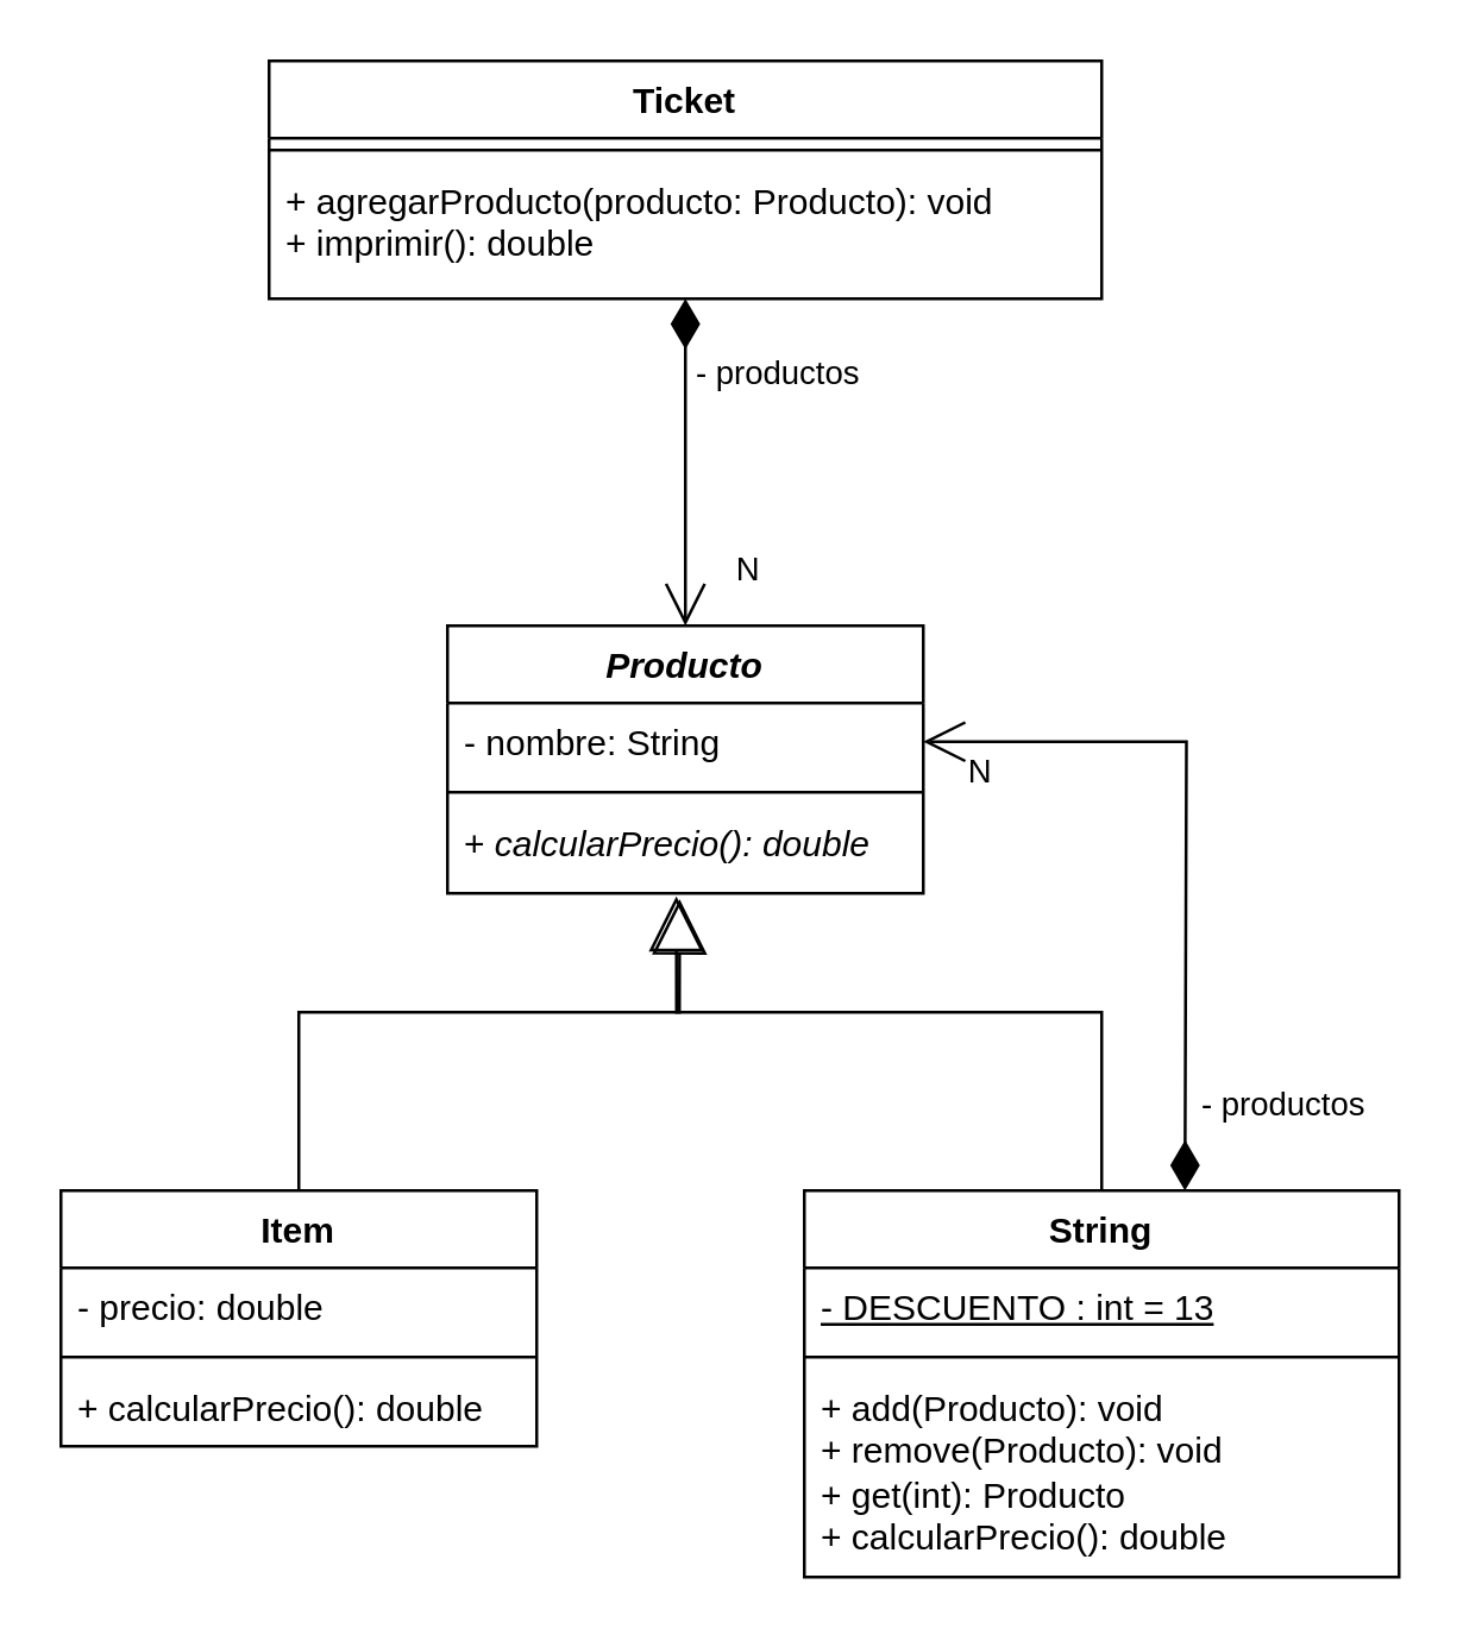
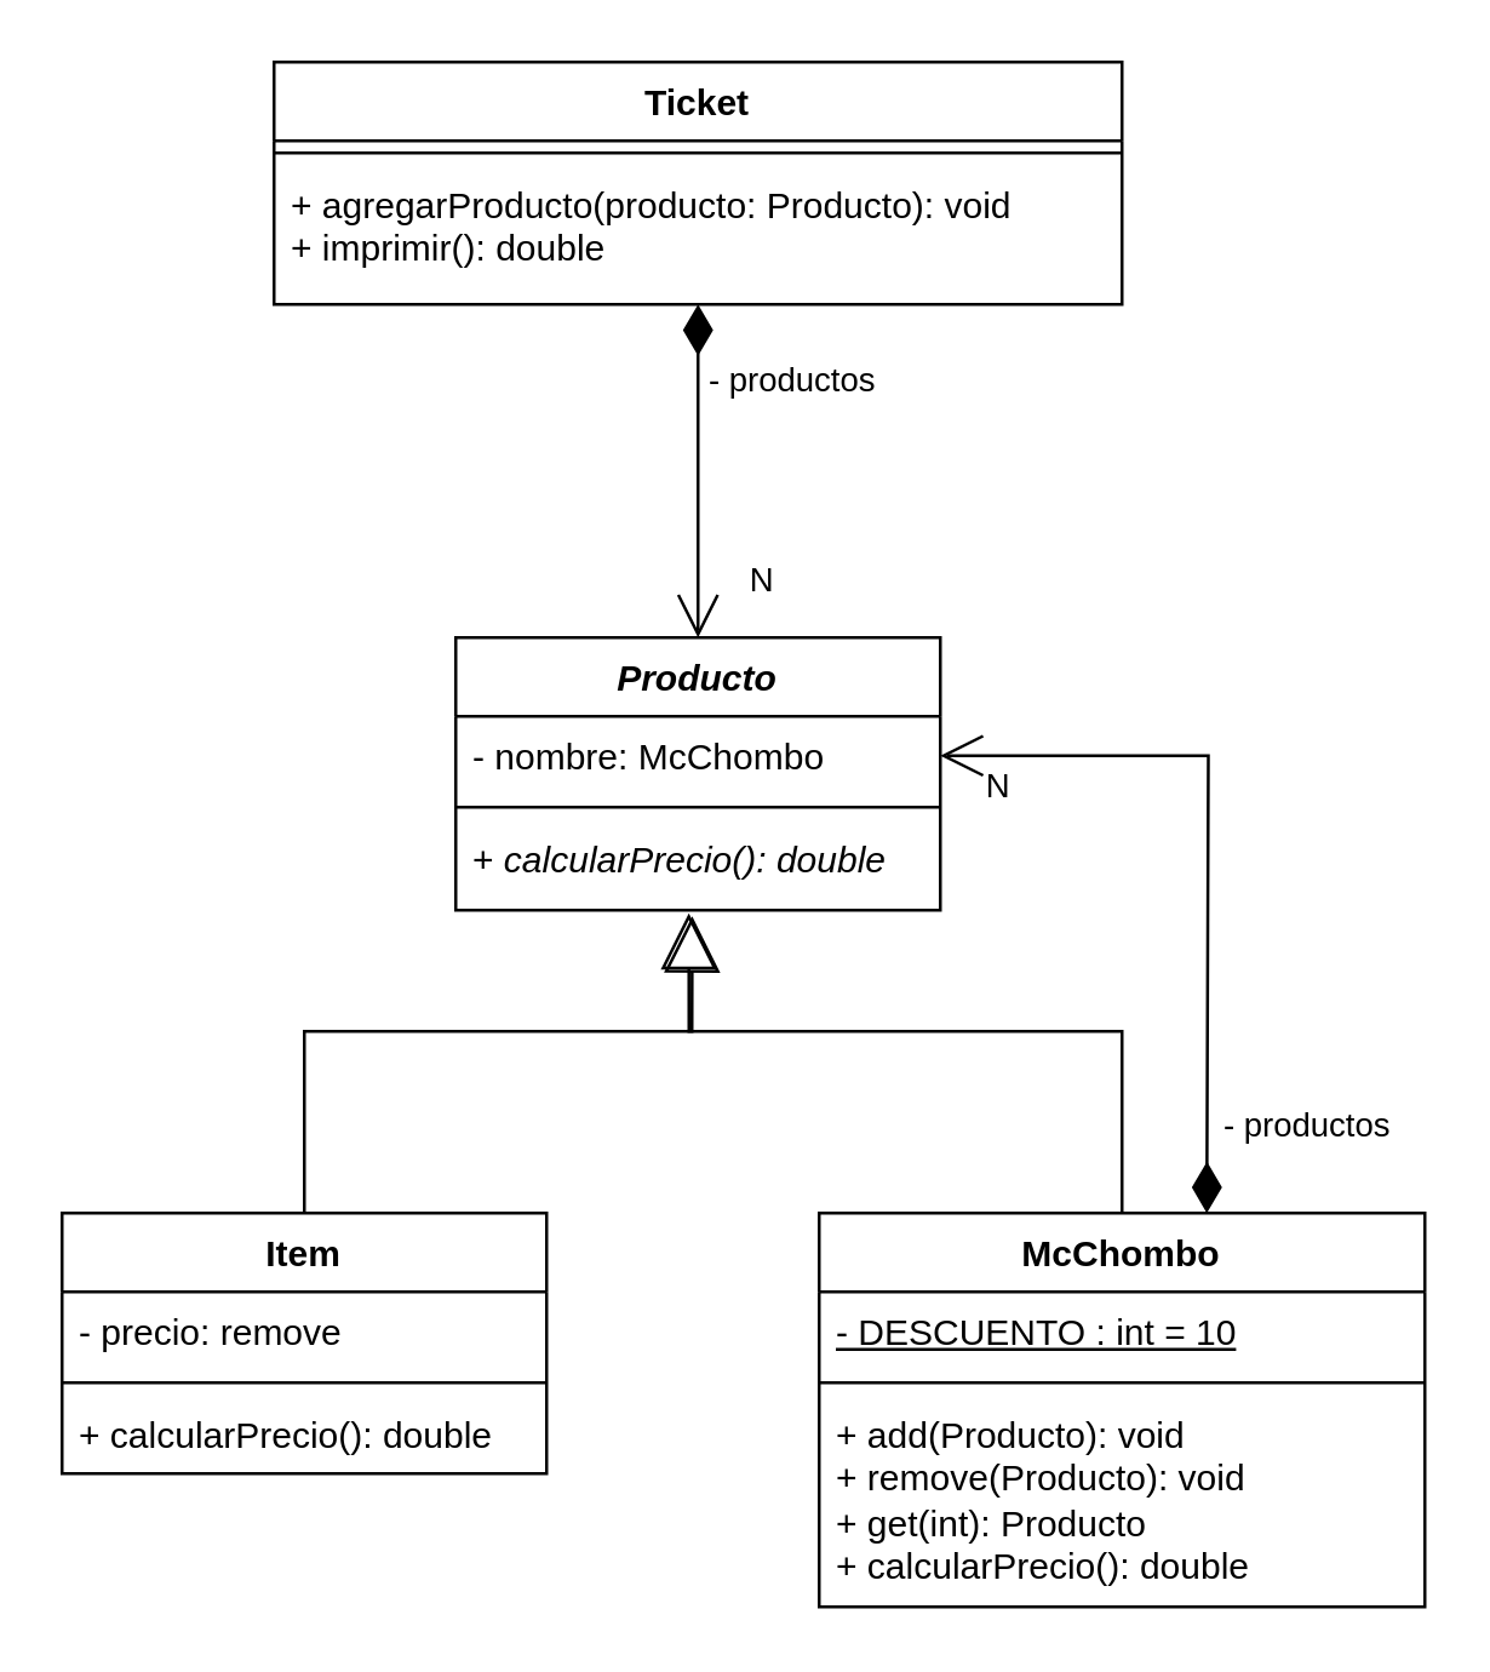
- <mxCell id="3" value="- nombre: String" style="text;strokeColor=none;fillColor=none;align=left;verticalAlign=top;spacingLeft=4;spacingRight=4;overflow=hidden;rotatable=0;points=[[0,0.5],[1,0.5]];portConstraint=eastwest;whiteSpace=wrap;html=1;" parent="2" vertex="1"><mxGeometry y="26" width="160" height="26" as="geometry" /></mxCell>
+ <mxCell id="3" value="- nombre: McChombo" style="text;strokeColor=none;fillColor=none;align=left;verticalAlign=top;spacingLeft=4;spacingRight=4;overflow=hidden;rotatable=0;points=[[0,0.5],[1,0.5]];portConstraint=eastwest;whiteSpace=wrap;html=1;" parent="2" vertex="1"><mxGeometry y="26" width="160" height="26" as="geometry" /></mxCell>
- <mxCell id="10" value="String" style="swimlane;fontStyle=1;align=center;verticalAlign=top;childLayout=stackLayout;horizontal=1;startSize=26;horizontalStack=0;resizeParent=1;resizeParentMax=0;resizeLast=0;collapsible=1;marginBottom=0;whiteSpace=wrap;html=1;" parent="1" vertex="1"><mxGeometry x="270" y="400" width="200" height="130" as="geometry" /></mxCell>
+ <mxCell id="10" value="McChombo" style="swimlane;fontStyle=1;align=center;verticalAlign=top;childLayout=stackLayout;horizontal=1;startSize=26;horizontalStack=0;resizeParent=1;resizeParentMax=0;resizeLast=0;collapsible=1;marginBottom=0;whiteSpace=wrap;html=1;" parent="1" vertex="1"><mxGeometry x="270" y="400" width="200" height="130" as="geometry" /></mxCell>
- <mxCell id="7" value="- precio: double&amp;nbsp;" style="text;strokeColor=none;fillColor=none;align=left;verticalAlign=top;spacingLeft=4;spacingRight=4;overflow=hidden;rotatable=0;points=[[0,0.5],[1,0.5]];portConstraint=eastwest;whiteSpace=wrap;html=1;" parent="6" vertex="1"><mxGeometry y="26" width="160" height="26" as="geometry" /></mxCell>
+ <mxCell id="7" value="- precio: remove&amp;nbsp;" style="text;strokeColor=none;fillColor=none;align=left;verticalAlign=top;spacingLeft=4;spacingRight=4;overflow=hidden;rotatable=0;points=[[0,0.5],[1,0.5]];portConstraint=eastwest;whiteSpace=wrap;html=1;" parent="6" vertex="1"><mxGeometry y="26" width="160" height="26" as="geometry" /></mxCell>
- <mxCell id="11" value="&lt;u&gt;- DESCUENTO : int = 13&lt;/u&gt;&amp;nbsp;" style="text;strokeColor=none;fillColor=none;align=left;verticalAlign=top;spacingLeft=4;spacingRight=4;overflow=hidden;rotatable=0;points=[[0,0.5],[1,0.5]];portConstraint=eastwest;whiteSpace=wrap;html=1;" parent="10" vertex="1"><mxGeometry y="26" width="200" height="26" as="geometry" /></mxCell>
+ <mxCell id="11" value="&lt;u&gt;- DESCUENTO : int = 10&lt;/u&gt;&amp;nbsp;" style="text;strokeColor=none;fillColor=none;align=left;verticalAlign=top;spacingLeft=4;spacingRight=4;overflow=hidden;rotatable=0;points=[[0,0.5],[1,0.5]];portConstraint=eastwest;whiteSpace=wrap;html=1;" parent="10" vertex="1"><mxGeometry y="26" width="200" height="26" as="geometry" /></mxCell>
